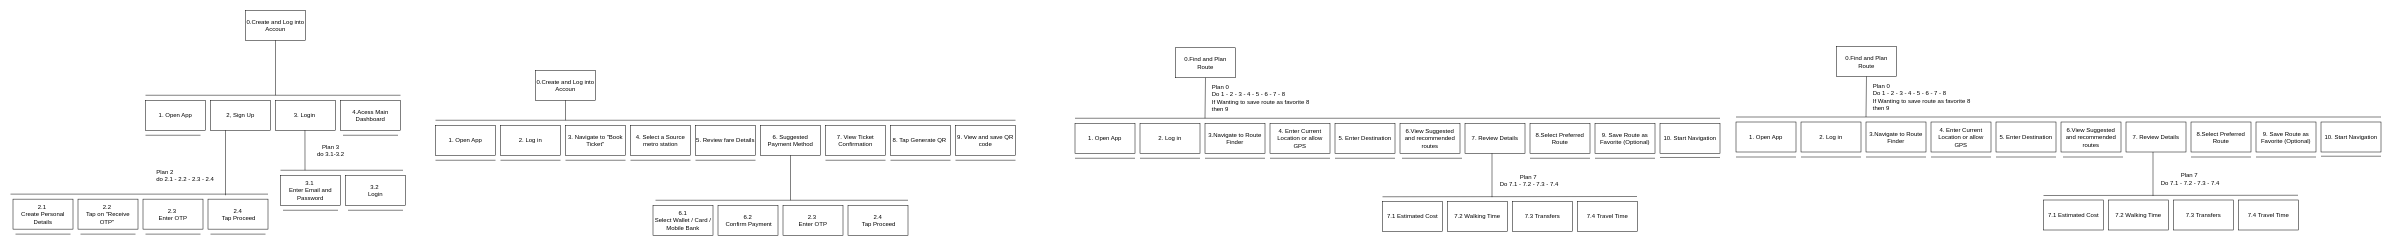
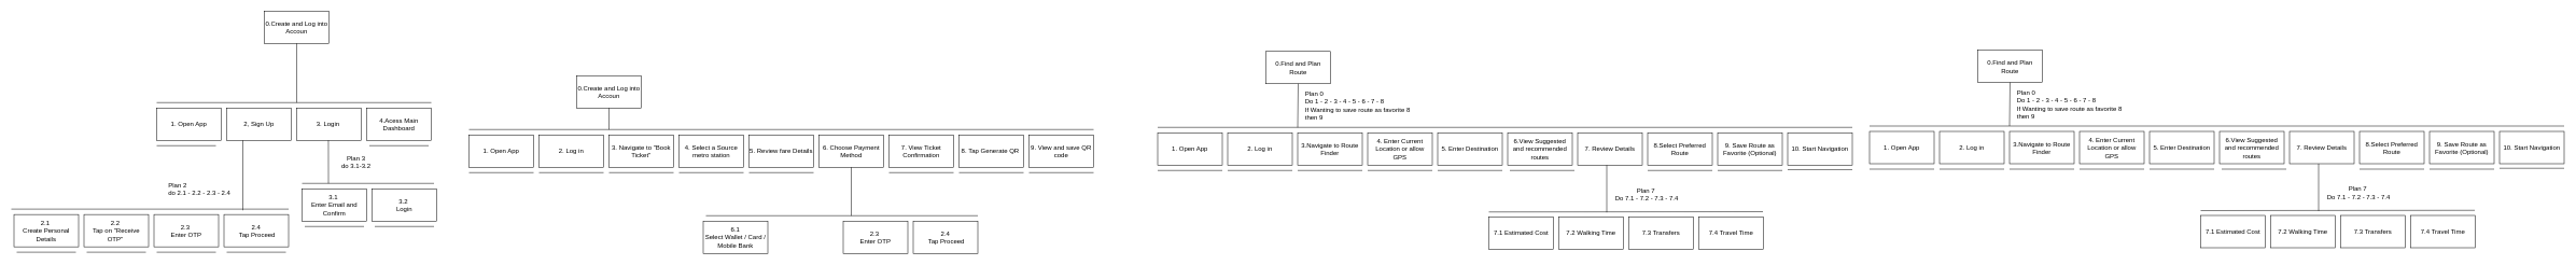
- <mxCell id="38" value="6. Suggested Payment Method" style="whiteSpace=wrap;html=1;labelBackgroundColor=none;rounded=0;" vertex="1" parent="1"><mxGeometry x="1520" y="250" width="120" height="60" as="geometry" /></mxCell>
+ <mxCell id="38" value="6. Choose Payment Method" style="whiteSpace=wrap;html=1;labelBackgroundColor=none;rounded=0;" vertex="1" parent="1"><mxGeometry x="1520" y="250" width="120" height="60" as="geometry" /></mxCell>
- <mxCell id="16" value="3.1&amp;nbsp;&lt;div&gt;Enter Email and Password&lt;/div&gt;" style="whiteSpace=wrap;html=1;labelBackgroundColor=none;rounded=0;" vertex="1" parent="1"><mxGeometry x="560" y="350" width="120" height="60" as="geometry" /></mxCell>
+ <mxCell id="16" value="3.1&amp;nbsp;&lt;div&gt;Enter Email and Confirm&lt;/div&gt;" style="whiteSpace=wrap;html=1;labelBackgroundColor=none;rounded=0;" vertex="1" parent="1"><mxGeometry x="560" y="350" width="120" height="60" as="geometry" /></mxCell>
- <mxCell id="30" value="6.2&lt;div&gt;&amp;nbsp;Confirm Payment&lt;/div&gt;" style="whiteSpace=wrap;html=1;labelBackgroundColor=none;rounded=0;" vertex="1" parent="1"><mxGeometry x="1435" y="410" width="120" height="60" as="geometry" /></mxCell>
